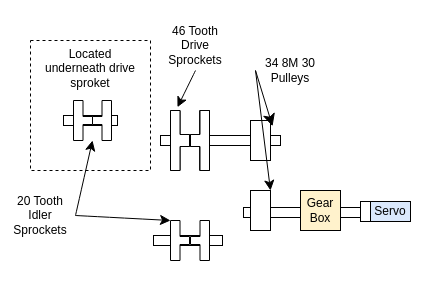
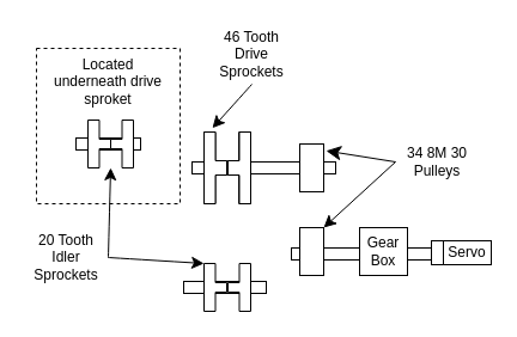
- <mxCell id="31" value="46 Tooth&lt;br&gt;Drive Sprockets" style="text;html=1;strokeColor=none;fillColor=none;align=center;verticalAlign=middle;whiteSpace=wrap;rounded=0;hachureGap=4;pointerEvents=0;" vertex="1" parent="10"><mxGeometry x="160" y="20" width="70" height="50" as="geometry" /></mxCell>
+ <mxCell id="31" value="46 Tooth&lt;br&gt;Drive Sprockets" style="text;html=1;strokeColor=none;fillColor=none;align=center;verticalAlign=middle;whiteSpace=wrap;rounded=0;hachureGap=4;pointerEvents=0;" vertex="1" parent="10"><mxGeometry x="175" y="20" width="70" height="50" as="geometry" /></mxCell>
- <mxCell id="24" value="34 8M 30&lt;br&gt;Pulleys" style="text;html=1;strokeColor=none;fillColor=none;align=center;verticalAlign=middle;whiteSpace=wrap;rounded=0;hachureGap=4;pointerEvents=0;" vertex="1" parent="10"><mxGeometry x="255" y="45" width="70" height="50" as="geometry" /></mxCell>
+ <mxCell id="24" value="34 8M 30&lt;br&gt;Pulleys" style="text;html=1;strokeColor=none;fillColor=none;align=center;verticalAlign=middle;whiteSpace=wrap;rounded=0;hachureGap=4;pointerEvents=0;" vertex="1" parent="10"><mxGeometry x="330" y="110" width="70" height="50" as="geometry" /></mxCell>
- <mxCell id="21" value="Gear Box" style="rounded=0;whiteSpace=wrap;html=1;hachureGap=4;pointerEvents=0;fillColor=#fff2cc;" vertex="1" parent="10"><mxGeometry x="300" y="190" width="40" height="40" as="geometry" /></mxCell>
+ <mxCell id="21" value="Gear Box" style="rounded=0;whiteSpace=wrap;html=1;hachureGap=4;pointerEvents=0;" vertex="1" parent="10"><mxGeometry x="300" y="190" width="40" height="40" as="geometry" /></mxCell>
- <mxCell id="23" value="Servo" style="rounded=0;whiteSpace=wrap;html=1;hachureGap=4;pointerEvents=0;fillColor=#dae8fc;" vertex="1" parent="10"><mxGeometry x="370" y="201" width="40" height="20" as="geometry" /></mxCell>
+ <mxCell id="23" value="Servo" style="rounded=0;whiteSpace=wrap;html=1;hachureGap=4;pointerEvents=0;" vertex="1" parent="10"><mxGeometry x="370" y="201" width="40" height="20" as="geometry" /></mxCell>
- <mxCell id="29" value="20 Tooth&lt;br&gt;Idler Sprockets" style="text;html=1;strokeColor=none;fillColor=none;align=center;verticalAlign=middle;whiteSpace=wrap;rounded=0;hachureGap=4;pointerEvents=0;" vertex="1" parent="10"><mxGeometry x="5" y="190" width="70" height="50" as="geometry" /></mxCell>
+ <mxCell id="29" value="20 Tooth&lt;br&gt;Idler Sprockets" style="text;html=1;strokeColor=none;fillColor=none;align=center;verticalAlign=middle;whiteSpace=wrap;rounded=0;hachureGap=4;pointerEvents=0;" vertex="1" parent="10"><mxGeometry x="20" y="190" width="70" height="50" as="geometry" /></mxCell>
